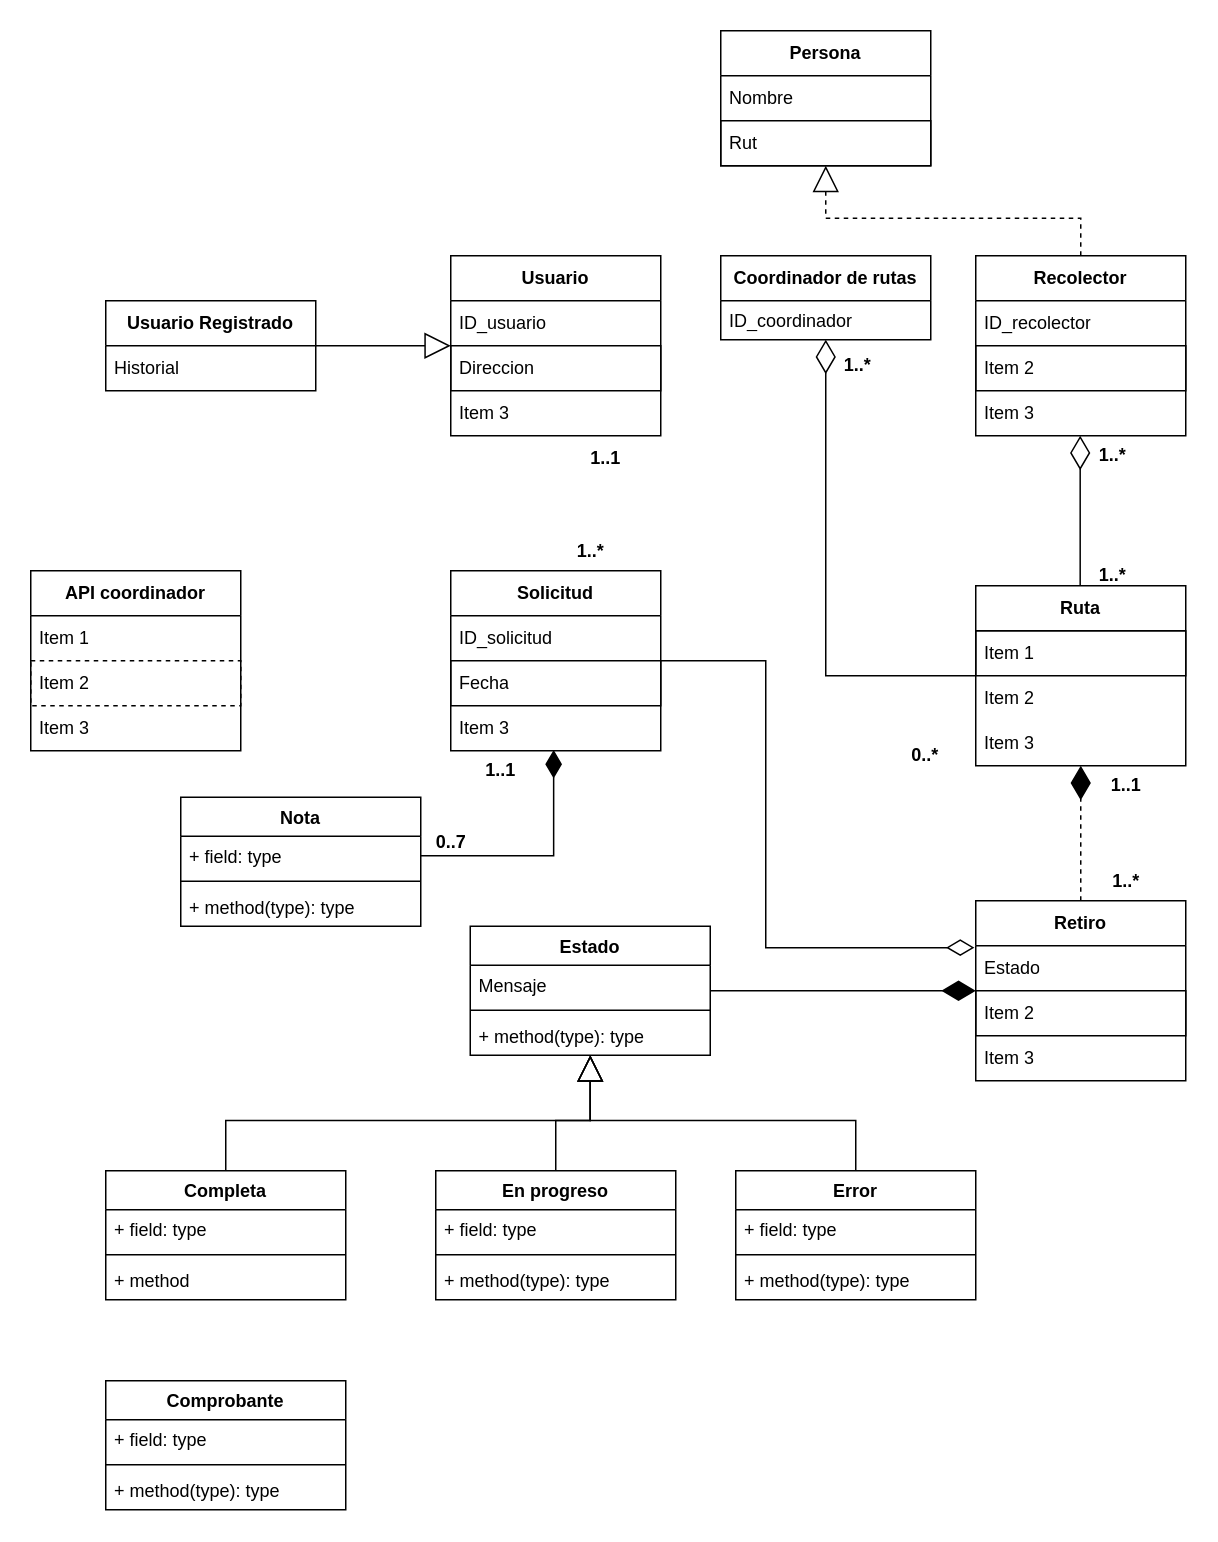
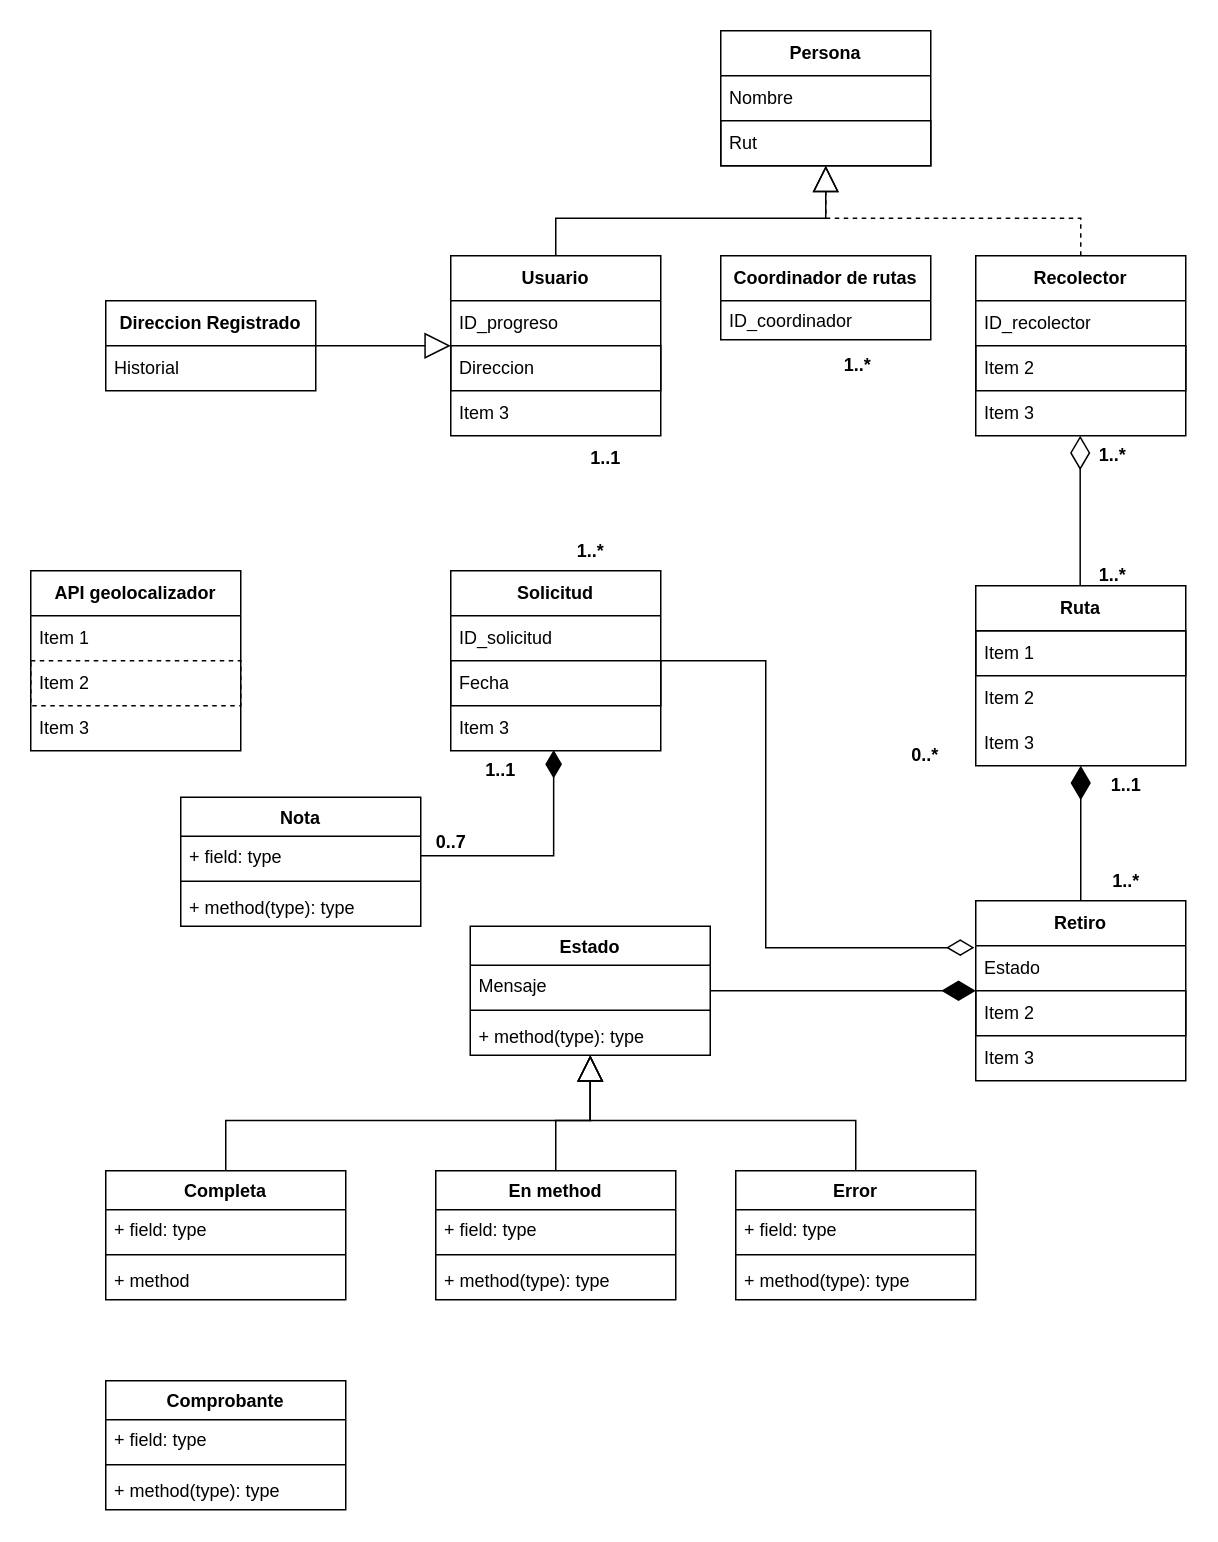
+ <mxCell id="2" style="edgeStyle=orthogonalEdgeStyle;rounded=0;orthogonalLoop=1;jettySize=auto;html=1;exitX=0.5;exitY=0;exitDx=0;exitDy=0;endArrow=block;endFill=0;endSize=15;" edge="1" parent="1" source="3" target="18"><mxGeometry relative="1" as="geometry" /></mxCell>
- <mxCell id="26" value="&lt;b&gt;Usuario Registrado&lt;/b&gt;" style="swimlane;fontStyle=0;childLayout=stackLayout;horizontal=1;startSize=30;horizontalStack=0;resizeParent=1;resizeParentMax=0;resizeLast=0;collapsible=1;marginBottom=0;whiteSpace=wrap;html=1;" vertex="1" parent="1"><mxGeometry x="70" y="200" width="140" height="60" as="geometry" /></mxCell>
+ <mxCell id="26" value="&lt;b&gt;Direccion Registrado&lt;/b&gt;" style="swimlane;fontStyle=0;childLayout=stackLayout;horizontal=1;startSize=30;horizontalStack=0;resizeParent=1;resizeParentMax=0;resizeLast=0;collapsible=1;marginBottom=0;whiteSpace=wrap;html=1;" vertex="1" parent="1"><mxGeometry x="70" y="200" width="140" height="60" as="geometry" /></mxCell>
- <mxCell id="4" value="ID_usuario" style="text;strokeColor=none;fillColor=none;align=left;verticalAlign=middle;spacingLeft=4;spacingRight=4;overflow=hidden;points=[[0,0.5],[1,0.5]];portConstraint=eastwest;rotatable=0;whiteSpace=wrap;html=1;" vertex="1" parent="3"><mxGeometry y="30" width="140" height="30" as="geometry" /></mxCell>
+ <mxCell id="4" value="ID_progreso" style="text;strokeColor=none;fillColor=none;align=left;verticalAlign=middle;spacingLeft=4;spacingRight=4;overflow=hidden;points=[[0,0.5],[1,0.5]];portConstraint=eastwest;rotatable=0;whiteSpace=wrap;html=1;" vertex="1" parent="3"><mxGeometry y="30" width="140" height="30" as="geometry" /></mxCell>
- <mxCell id="14" value="&lt;b&gt;API coordinador&lt;/b&gt;" style="swimlane;fontStyle=0;childLayout=stackLayout;horizontal=1;startSize=30;horizontalStack=0;resizeParent=1;resizeParentMax=0;resizeLast=0;collapsible=1;marginBottom=0;whiteSpace=wrap;html=1;" vertex="1" parent="1"><mxGeometry x="20" y="380" width="140" height="120" as="geometry" /></mxCell>
+ <mxCell id="14" value="&lt;b&gt;API geolocalizador&lt;/b&gt;" style="swimlane;fontStyle=0;childLayout=stackLayout;horizontal=1;startSize=30;horizontalStack=0;resizeParent=1;resizeParentMax=0;resizeLast=0;collapsible=1;marginBottom=0;whiteSpace=wrap;html=1;" vertex="1" parent="1"><mxGeometry x="20" y="380" width="140" height="120" as="geometry" /></mxCell>
- <mxCell id="33" style="edgeStyle=orthogonalEdgeStyle;rounded=0;orthogonalLoop=1;jettySize=auto;html=1;entryX=0.5;entryY=1;entryDx=0;entryDy=0;endArrow=diamondThin;endFill=0;endSize=20;" edge="1" parent="1" source="34" target="7"><mxGeometry relative="1" as="geometry" /></mxCell>
- <mxCell id="28" style="edgeStyle=orthogonalEdgeStyle;rounded=0;orthogonalLoop=1;jettySize=auto;html=1;exitX=0.5;exitY=0;exitDx=0;exitDy=0;endArrow=diamondThin;endFill=1;endSize=20;dashed=1;" edge="1" parent="1" source="29" target="34"><mxGeometry relative="1" as="geometry" /></mxCell>
+ <mxCell id="28" style="edgeStyle=orthogonalEdgeStyle;rounded=0;orthogonalLoop=1;jettySize=auto;html=1;exitX=0.5;exitY=0;exitDx=0;exitDy=0;endArrow=diamondThin;endFill=1;endSize=20;" edge="1" parent="1" source="29" target="34"><mxGeometry relative="1" as="geometry" /></mxCell>
- <mxCell id="49" value="En progreso" style="swimlane;fontStyle=1;align=center;verticalAlign=top;childLayout=stackLayout;horizontal=1;startSize=26;horizontalStack=0;resizeParent=1;resizeParentMax=0;resizeLast=0;collapsible=1;marginBottom=0;whiteSpace=wrap;html=1;" vertex="1" parent="1"><mxGeometry x="290" y="780" width="160" height="86" as="geometry" /></mxCell>
+ <mxCell id="49" value="En method" style="swimlane;fontStyle=1;align=center;verticalAlign=top;childLayout=stackLayout;horizontal=1;startSize=26;horizontalStack=0;resizeParent=1;resizeParentMax=0;resizeLast=0;collapsible=1;marginBottom=0;whiteSpace=wrap;html=1;" vertex="1" parent="1"><mxGeometry x="290" y="780" width="160" height="86" as="geometry" /></mxCell>
